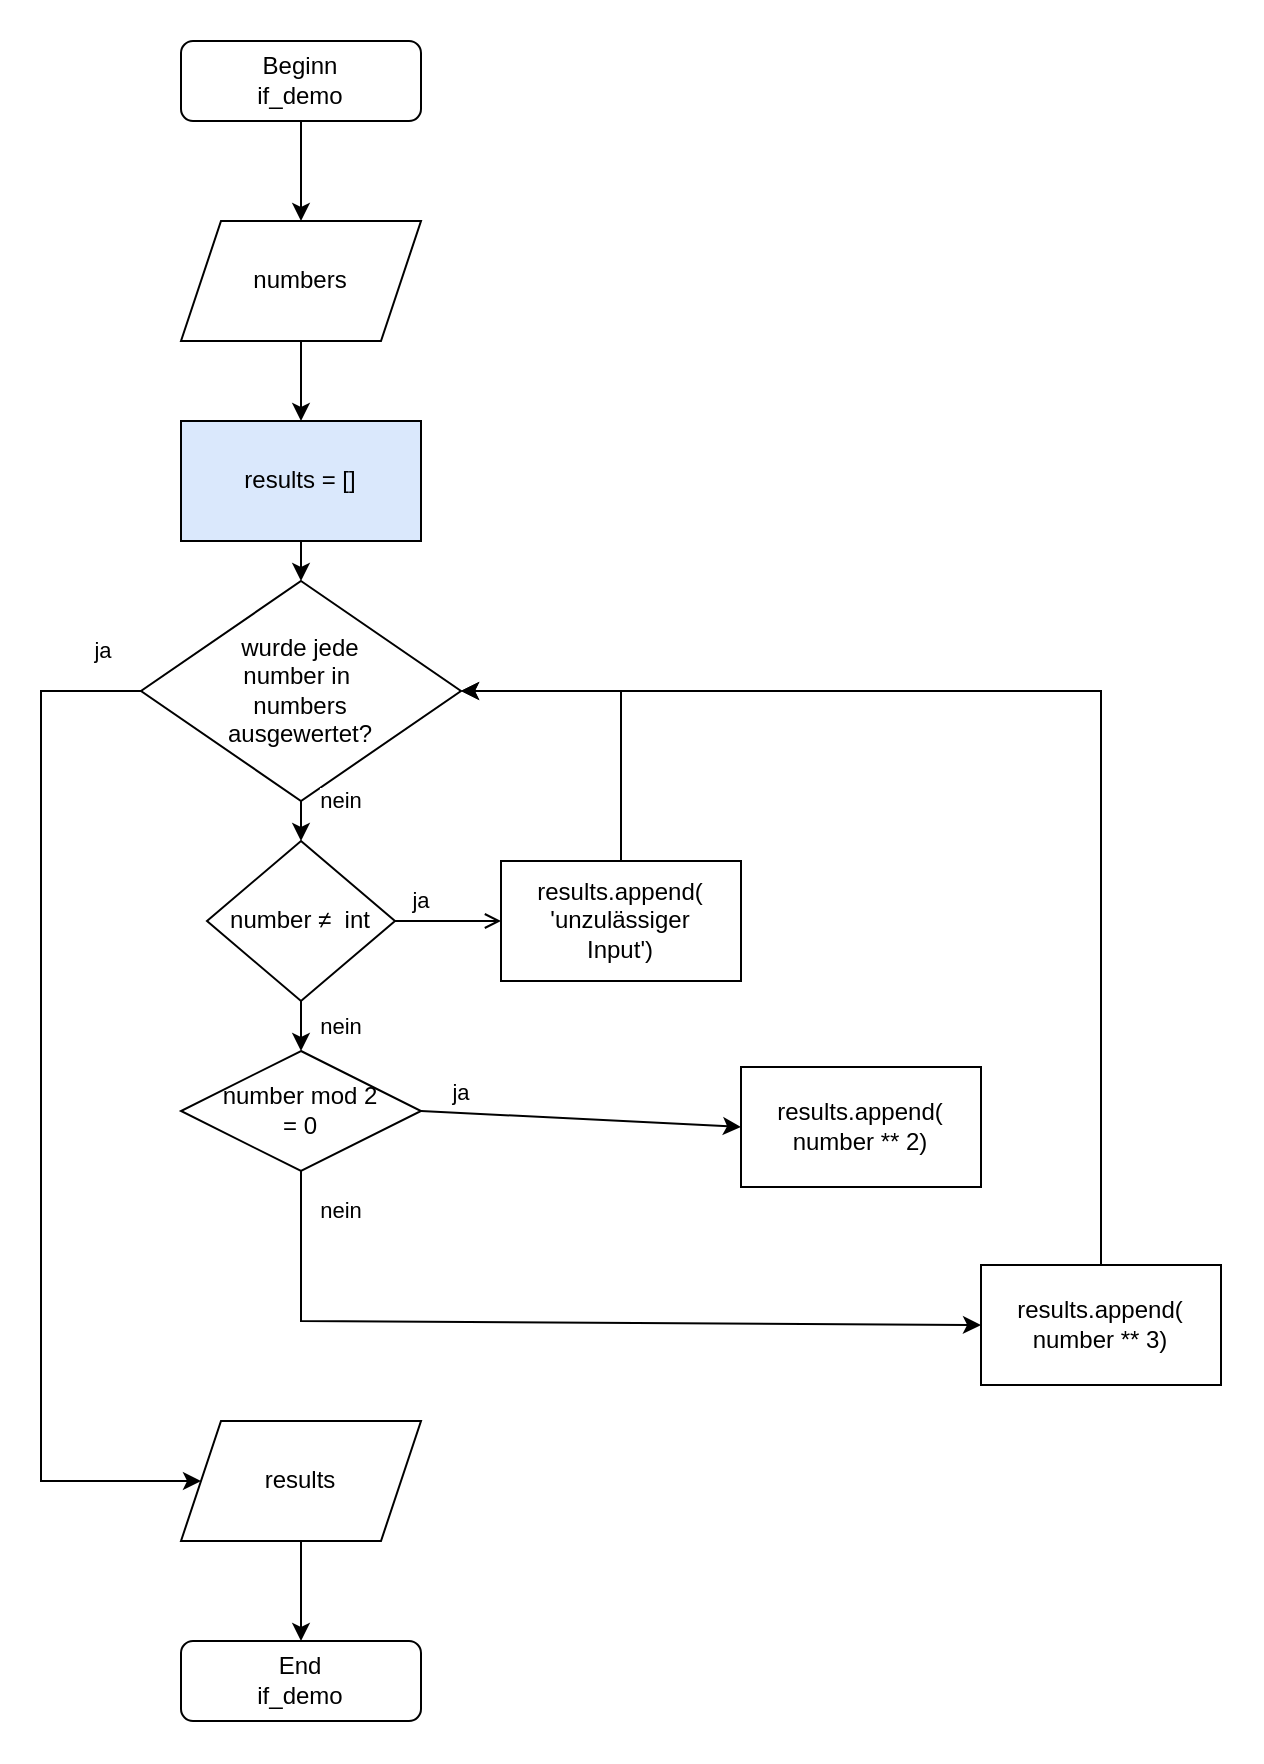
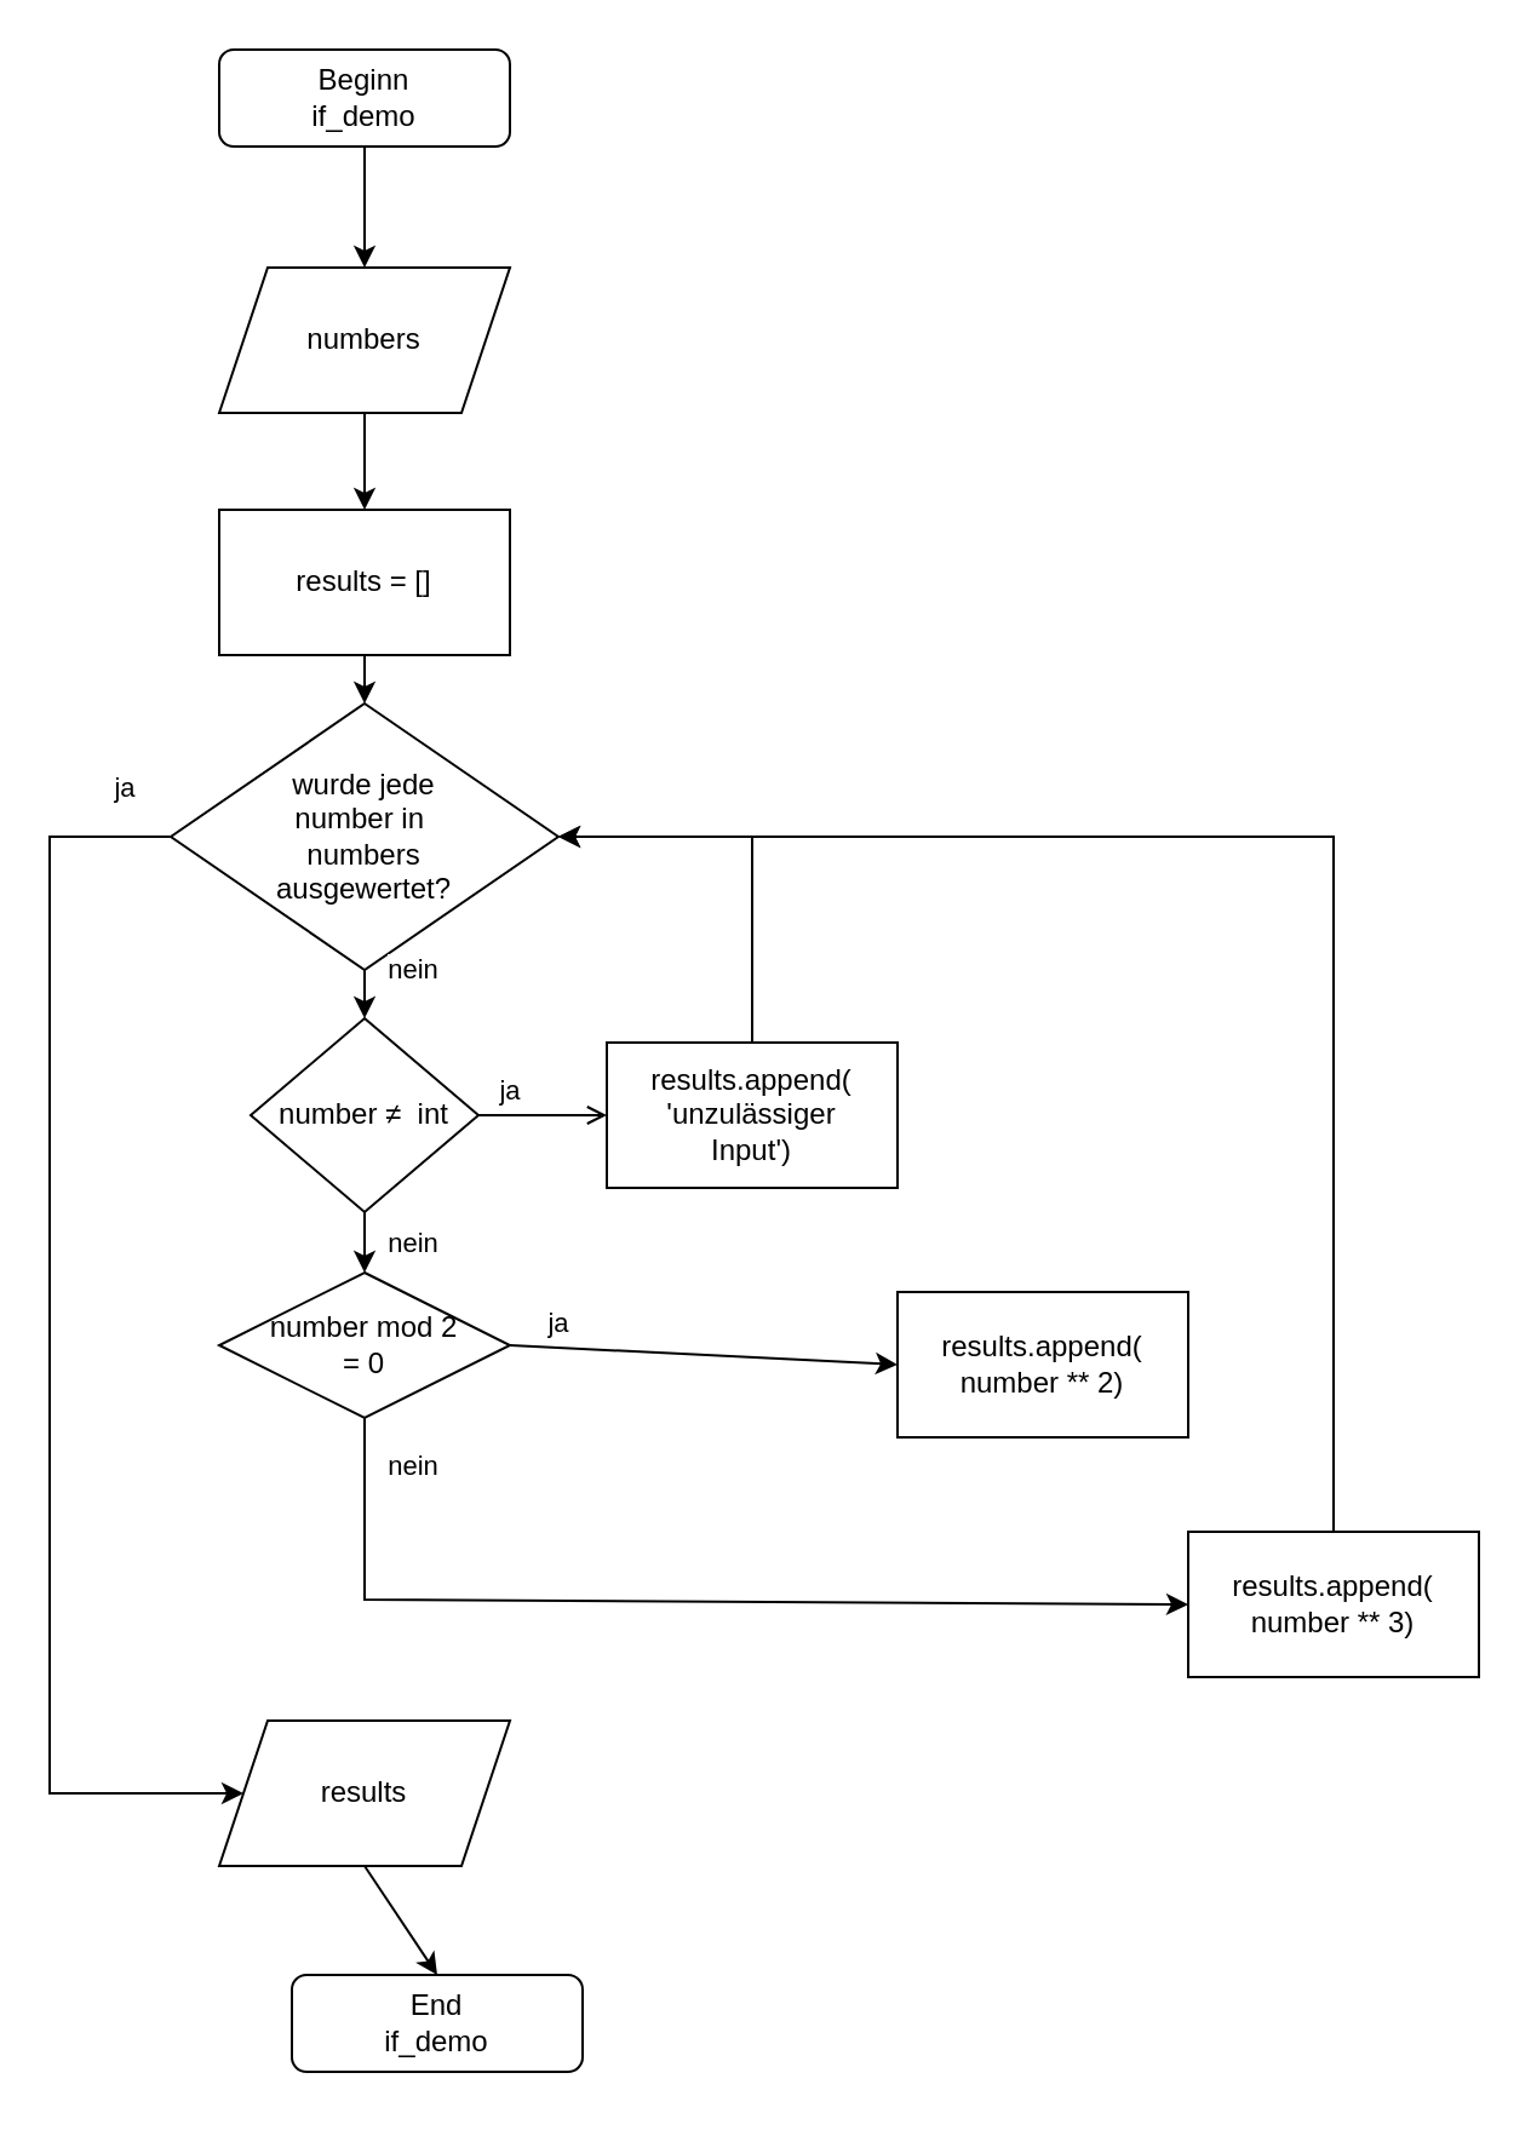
- <mxCell id="4" value="results = []" style="rounded=0;whiteSpace=wrap;html=1;fillColor=#dae8fc;" vertex="1" parent="1"><mxGeometry x="90" y="210" width="120" height="60" as="geometry" /></mxCell>
+ <mxCell id="4" value="results = []" style="rounded=0;whiteSpace=wrap;html=1;" vertex="1" parent="1"><mxGeometry x="90" y="210" width="120" height="60" as="geometry" /></mxCell>
- <mxCell id="11" value="End&lt;br&gt;if_demo" style="rounded=1;whiteSpace=wrap;html=1;fontSize=12;glass=0;strokeWidth=1;shadow=0;" vertex="1" parent="1"><mxGeometry x="90" y="820" width="120" height="40" as="geometry" /></mxCell>
+ <mxCell id="11" value="End&lt;br&gt;if_demo" style="rounded=1;whiteSpace=wrap;html=1;fontSize=12;glass=0;strokeWidth=1;shadow=0;" vertex="1" parent="1"><mxGeometry x="120" y="815" width="120" height="40" as="geometry" /></mxCell>
